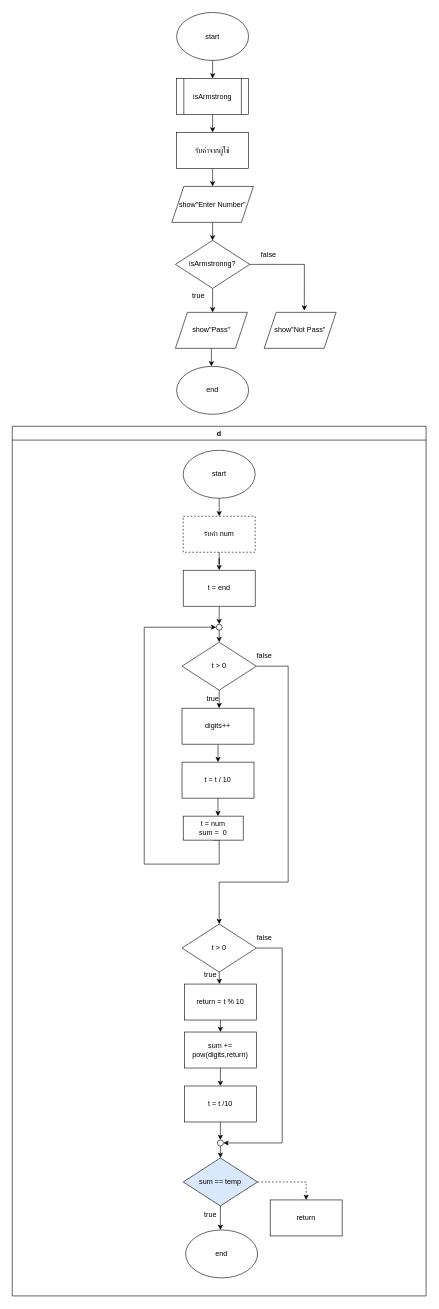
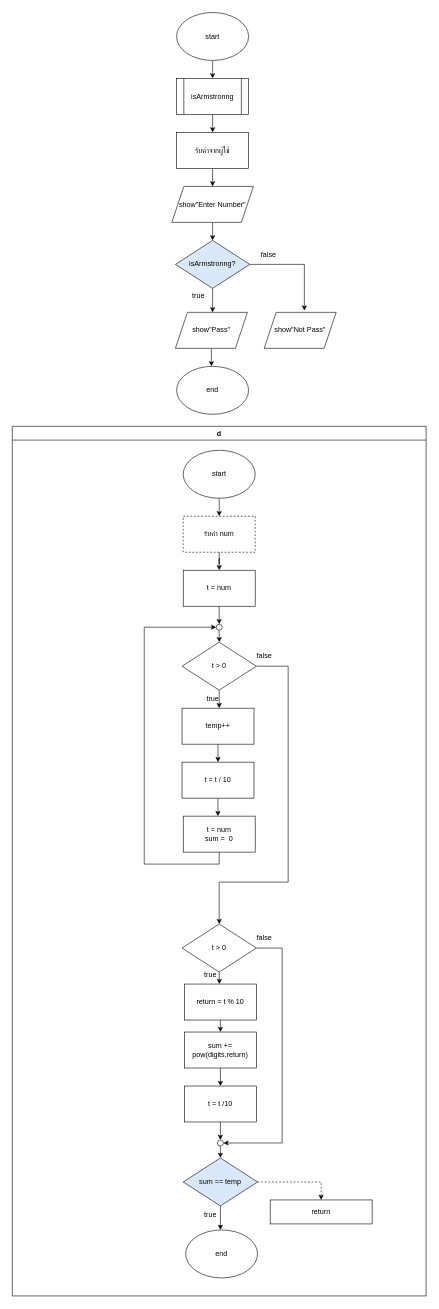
- <mxCell id="5" value="isArmstrong" style="shape=process;whiteSpace=wrap;html=1;backgroundOutline=1;" vertex="1" parent="1"><mxGeometry x="294" y="130" width="120" height="60" as="geometry" /></mxCell>
+ <mxCell id="5" value="isArmstronng" style="shape=process;whiteSpace=wrap;html=1;backgroundOutline=1;" vertex="1" parent="1"><mxGeometry x="294" y="130" width="120" height="60" as="geometry" /></mxCell>
- <mxCell id="12" value="isArmstronng?" style="rhombus;whiteSpace=wrap;html=1;" vertex="1" parent="1"><mxGeometry x="292" y="400" width="124" height="80" as="geometry" /></mxCell>
+ <mxCell id="12" value="isArmstronng?" style="rhombus;whiteSpace=wrap;html=1;fillColor=#dae8fc;" vertex="1" parent="1"><mxGeometry x="292" y="400" width="124" height="80" as="geometry" /></mxCell>
- <mxCell id="24" value="t = end" style="rounded=0;whiteSpace=wrap;html=1;" vertex="1" parent="19"><mxGeometry x="285" y="240" width="120" height="60" as="geometry" /></mxCell>
+ <mxCell id="24" value="t = num" style="rounded=0;whiteSpace=wrap;html=1;" vertex="1" parent="19"><mxGeometry x="285" y="240" width="120" height="60" as="geometry" /></mxCell>
- <mxCell id="30" value="digits++" style="rounded=0;whiteSpace=wrap;html=1;" vertex="1" parent="19"><mxGeometry x="283" y="470" width="120" height="60" as="geometry" /></mxCell>
+ <mxCell id="30" value="temp++" style="rounded=0;whiteSpace=wrap;html=1;" vertex="1" parent="19"><mxGeometry x="283" y="470" width="120" height="60" as="geometry" /></mxCell>
- <mxCell id="37" value="t = num&lt;div&gt;sum =&amp;nbsp; 0&lt;/div&gt;" style="rounded=0;whiteSpace=wrap;html=1;" vertex="1" parent="19"><mxGeometry x="285" y="650" width="100" height="40" as="geometry" /></mxCell>
+ <mxCell id="37" value="t = num&lt;div&gt;sum =&amp;nbsp; 0&lt;/div&gt;" style="rounded=0;whiteSpace=wrap;html=1;" vertex="1" parent="19"><mxGeometry x="285" y="650" width="120" height="60" as="geometry" /></mxCell>
- <mxCell id="56" value="return" style="rounded=0;whiteSpace=wrap;html=1;" vertex="1" parent="19"><mxGeometry x="430" y="1289.997" width="120" height="60" as="geometry" /></mxCell>
+ <mxCell id="56" value="return" style="rounded=0;whiteSpace=wrap;html=1;" vertex="1" parent="19"><mxGeometry x="430" y="1289.997" width="170" height="40" as="geometry" /></mxCell>
